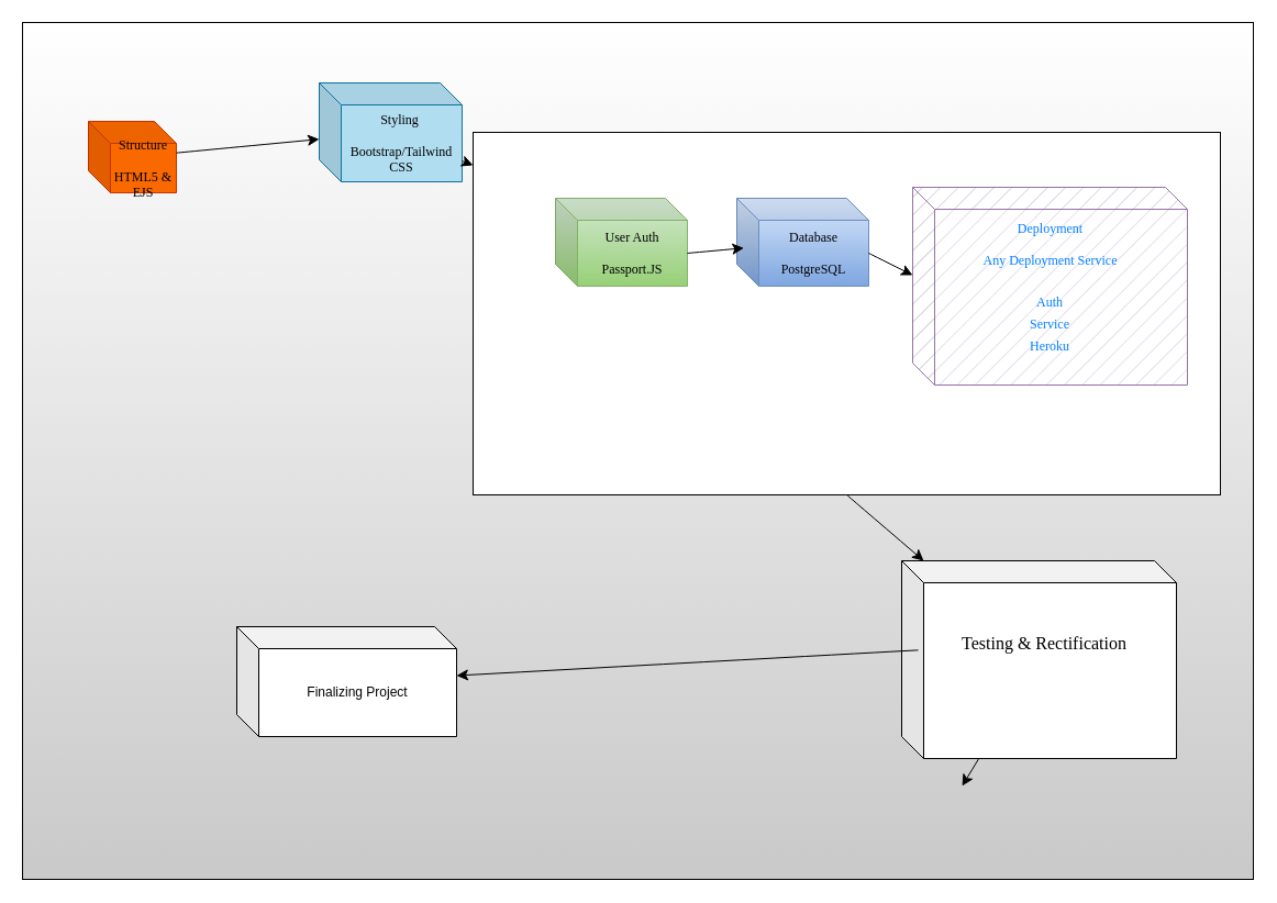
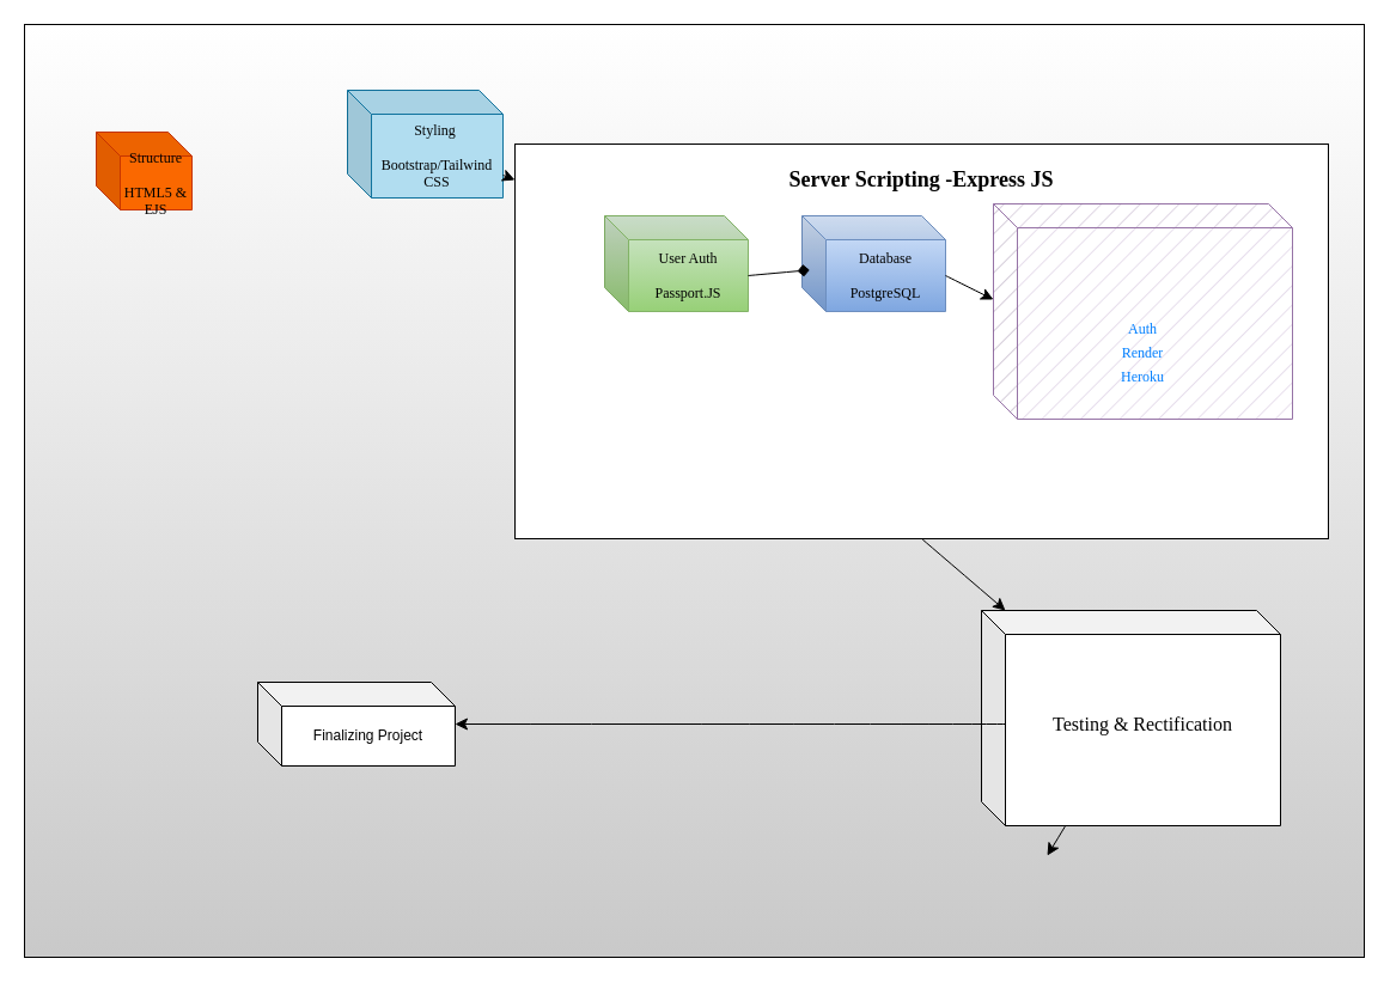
- <mxCell id="5" value="" style="endArrow=classic;html=1;rounded=0;fontSize=12;startSize=8;endSize=8;curved=1;align=center;fontFamily=Times New Roman;" edge="1" parent="1" source="3" target="4"><mxGeometry width="50" height="50" relative="1" as="geometry"><mxPoint x="310" y="210" as="sourcePoint" /><mxPoint x="360" y="160" as="targetPoint" /></mxGeometry></mxCell>
+ <mxCell id="8" value="&lt;span style=&quot;font-size: 18px;&quot;&gt;Server Scripting -&lt;/span&gt;&lt;span style=&quot;background-color: initial;&quot;&gt;Express JS&lt;/span&gt;" style="text;html=1;align=center;verticalAlign=middle;whiteSpace=wrap;rounded=0;fontSize=18;fontStyle=1;fontFamily=Times New Roman;" vertex="1" parent="1"><mxGeometry x="615" y="135" width="310" height="30" as="geometry" /></mxCell>
- <mxCell id="14" value="&lt;span style=&quot;font-size: 12px;&quot;&gt;Deployment&lt;/span&gt;&lt;div style=&quot;font-size: 12px;&quot;&gt;&lt;br&gt;&lt;/div&gt;&lt;div style=&quot;font-size: 12px;&quot;&gt;Any Deployment Service&lt;/div&gt;" style="text;html=1;align=center;verticalAlign=middle;whiteSpace=wrap;rounded=0;fontSize=16;fontFamily=Times New Roman;fontColor=#007FFF;" vertex="1" parent="1"><mxGeometry x="852.5" y="205" width="205" height="30" as="geometry" /></mxCell>
- <mxCell id="11" value="" style="endArrow=classic;html=1;rounded=0;fontSize=12;startSize=8;endSize=8;curved=1;entryX=0.053;entryY=0.566;entryDx=0;entryDy=0;entryPerimeter=0;exitX=0;exitY=0;exitDx=120.0;exitDy=50;exitPerimeter=0;align=center;fontFamily=Times New Roman;" edge="1" parent="1" source="9" target="10"><mxGeometry width="50" height="50" relative="1" as="geometry"><mxPoint x="480" y="310" as="sourcePoint" /><mxPoint x="530" y="260" as="targetPoint" /></mxGeometry></mxCell>
+ <mxCell id="11" value="" style="endArrow=diamond;html=1;rounded=0;fontSize=12;startSize=8;endSize=8;curved=1;entryX=0.053;entryY=0.566;entryDx=0;entryDy=0;entryPerimeter=0;exitX=0;exitY=0;exitDx=120.0;exitDy=50;exitPerimeter=0;align=center;fontFamily=Times New Roman;" edge="1" parent="1" source="9" target="10"><mxGeometry width="50" height="50" relative="1" as="geometry"><mxPoint x="480" y="310" as="sourcePoint" /><mxPoint x="530" y="260" as="targetPoint" /></mxGeometry></mxCell>
- <mxCell id="16" value="Service" style="text;strokeColor=none;fillColor=none;align=center;verticalAlign=middle;spacingLeft=4;spacingRight=4;overflow=hidden;points=[[0,0.5],[1,0.5]];portConstraint=eastwest;rotatable=0;whiteSpace=wrap;html=1;fontFamily=Times New Roman;fontColor=#007FFF;" vertex="1" parent="1"><mxGeometry x="915" y="280" width="80" height="30" as="geometry" /></mxCell>
+ <mxCell id="16" value="Render" style="text;strokeColor=none;fillColor=none;align=center;verticalAlign=middle;spacingLeft=4;spacingRight=4;overflow=hidden;points=[[0,0.5],[1,0.5]];portConstraint=eastwest;rotatable=0;whiteSpace=wrap;html=1;fontFamily=Times New Roman;fontColor=#007FFF;" vertex="1" parent="1"><mxGeometry x="915" y="280" width="80" height="30" as="geometry" /></mxCell>
- <mxCell id="22" value="Testing &amp;amp; Rectification" style="text;html=1;align=center;verticalAlign=middle;whiteSpace=wrap;rounded=0;fontSize=16;fontFamily=Times New Roman;" vertex="1" parent="1"><mxGeometry x="835" y="570" width="230" height="30" as="geometry" /></mxCell>
+ <mxCell id="22" value="Testing &amp;amp; Rectification" style="text;html=1;align=center;verticalAlign=middle;whiteSpace=wrap;rounded=0;fontSize=16;fontFamily=Times New Roman;" vertex="1" parent="1"><mxGeometry x="840" y="590" width="230" height="30" as="geometry" /></mxCell>
- <mxCell id="23" value="Finalizing Project" style="shape=cube;whiteSpace=wrap;html=1;boundedLbl=1;backgroundOutline=1;darkOpacity=0.05;darkOpacity2=0.1;" vertex="1" parent="1"><mxGeometry x="215" y="570" width="200" height="100" as="geometry" /></mxCell>
+ <mxCell id="23" value="Finalizing Project" style="shape=cube;whiteSpace=wrap;html=1;boundedLbl=1;backgroundOutline=1;darkOpacity=0.05;darkOpacity2=0.1;" vertex="1" parent="1"><mxGeometry x="215" y="570" width="165" height="70" as="geometry" /></mxCell>
